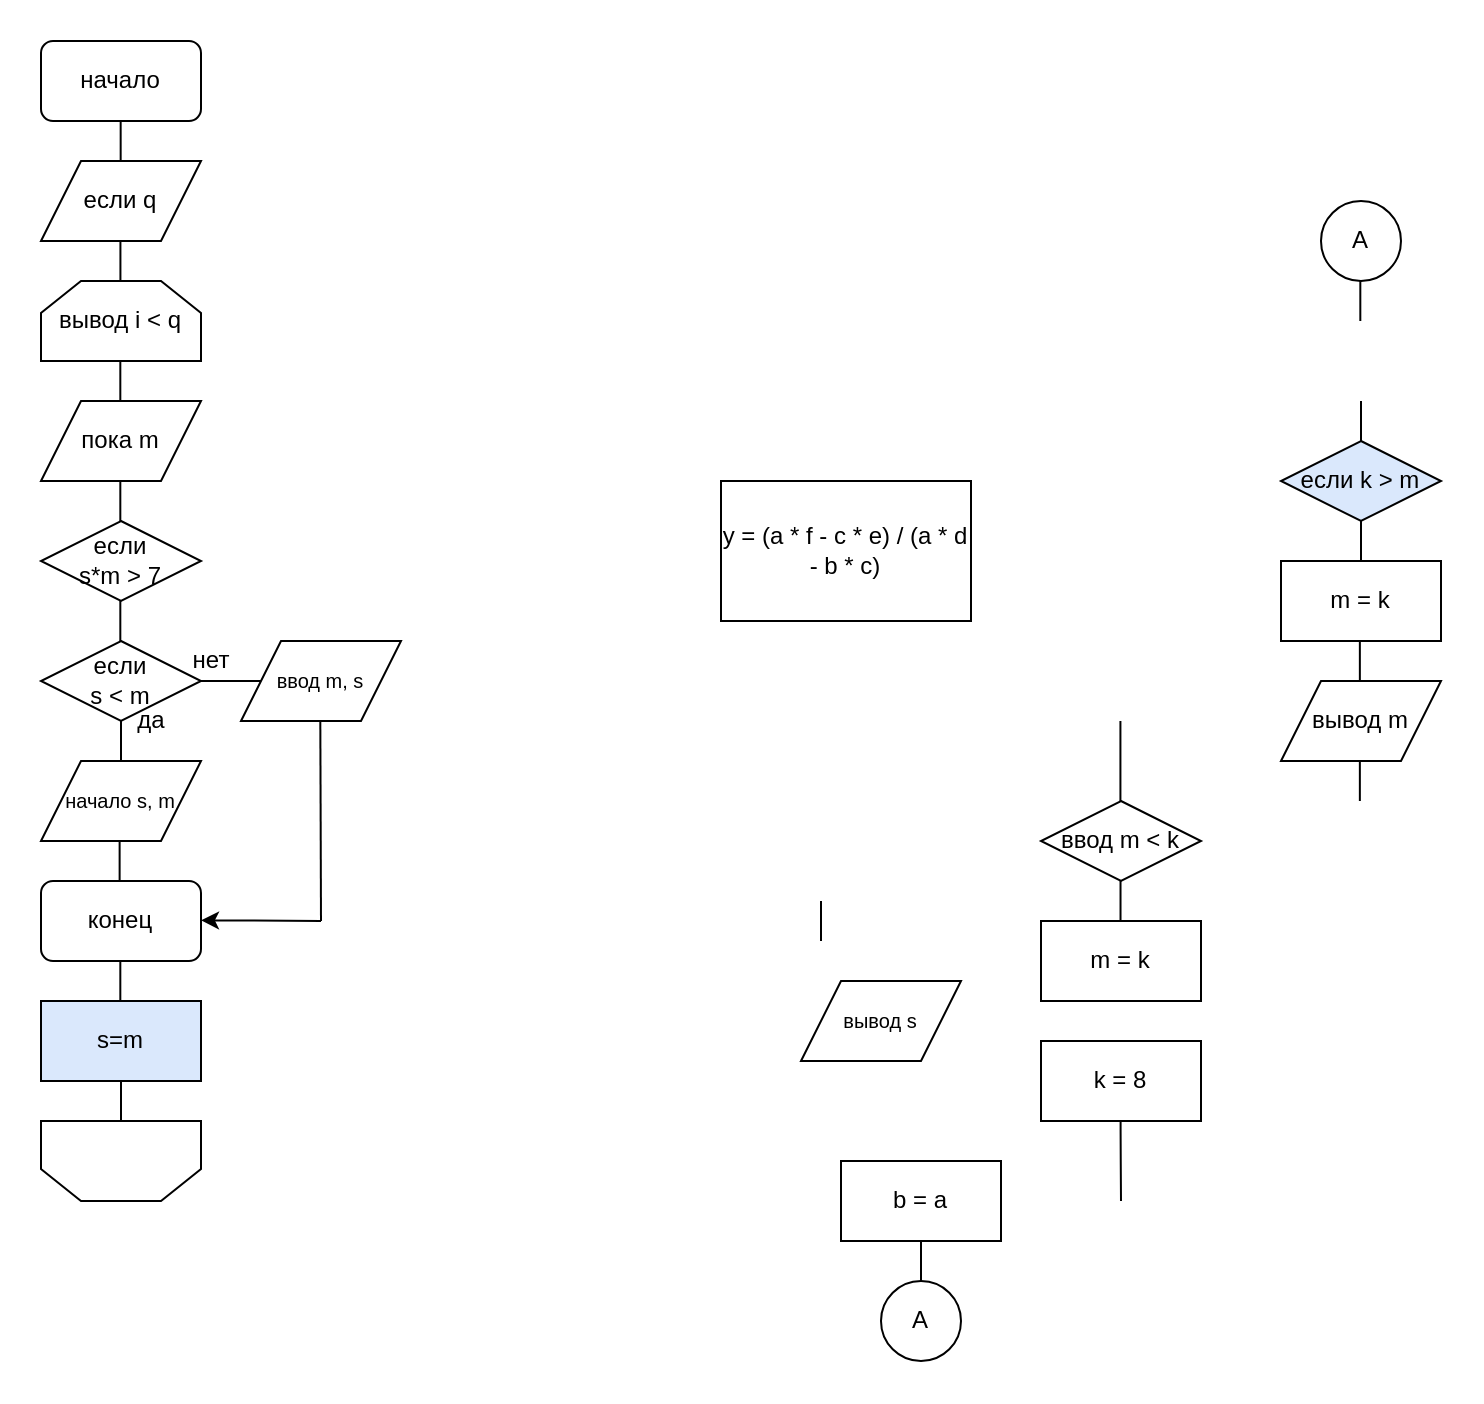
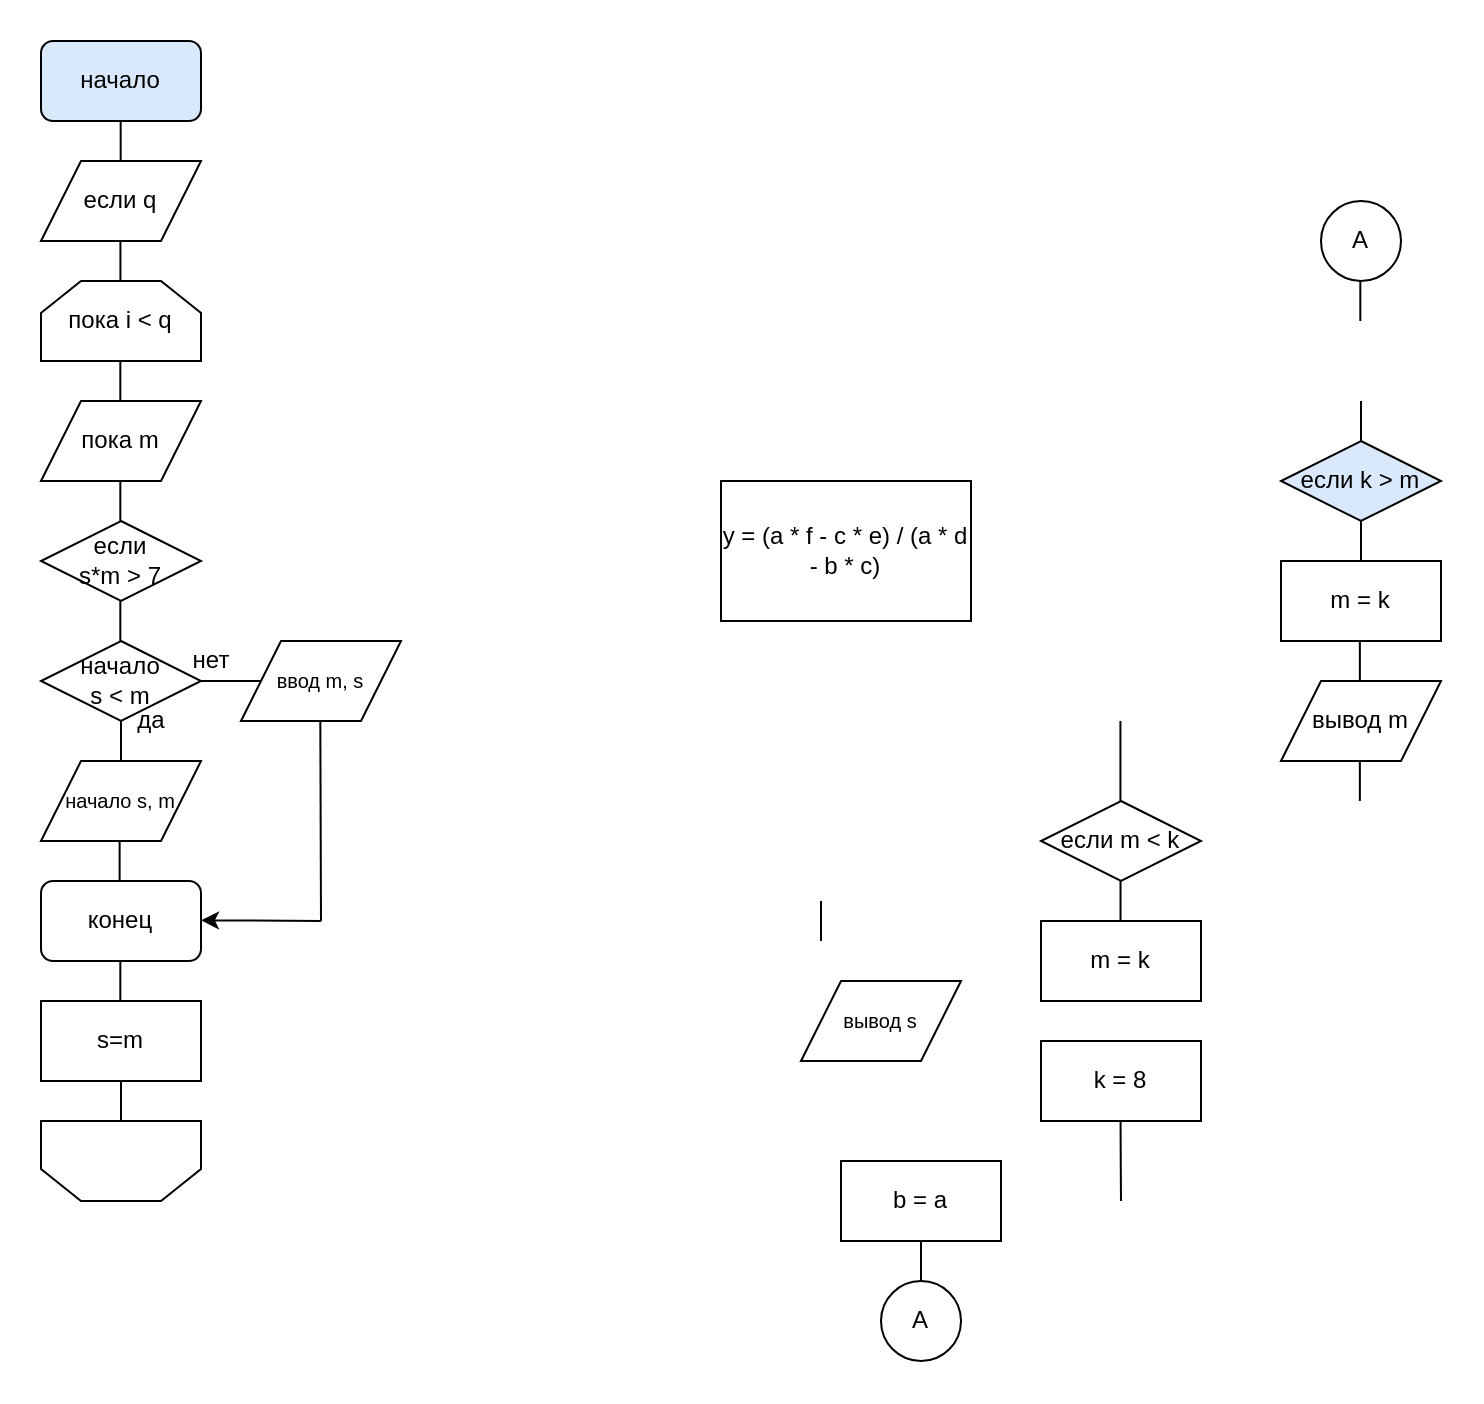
- <mxCell id="2" value="начало" style="rounded=1;whiteSpace=wrap;html=1;" parent="1" vertex="1"><mxGeometry x="20" y="20" width="80" height="40" as="geometry" /></mxCell>
+ <mxCell id="2" value="начало" style="rounded=1;whiteSpace=wrap;html=1;fillColor=#dae8fc;" parent="1" vertex="1"><mxGeometry x="20" y="20" width="80" height="40" as="geometry" /></mxCell>
- <mxCell id="8" value="вывод i &amp;lt; q" style="shape=loopLimit;whiteSpace=wrap;html=1;size=20;" parent="1" vertex="1"><mxGeometry x="20" y="140" width="80" height="40" as="geometry" /></mxCell>
+ <mxCell id="8" value="пока i &amp;lt; q" style="shape=loopLimit;whiteSpace=wrap;html=1;size=20;" parent="1" vertex="1"><mxGeometry x="20" y="140" width="80" height="40" as="geometry" /></mxCell>
- <mxCell id="45" value="если &lt;br&gt;s &amp;lt; m" style="rhombus;whiteSpace=wrap;html=1;" vertex="1" parent="1"><mxGeometry x="20" y="320" width="80" height="40" as="geometry" /></mxCell>
+ <mxCell id="45" value="начало &lt;br&gt;s &amp;lt; m" style="rhombus;whiteSpace=wrap;html=1;" vertex="1" parent="1"><mxGeometry x="20" y="320" width="80" height="40" as="geometry" /></mxCell>
- <mxCell id="17" value="ввод m &amp;lt; k" style="rhombus;whiteSpace=wrap;html=1;" parent="1" vertex="1"><mxGeometry x="520" y="400" width="80" height="40" as="geometry" /></mxCell>
+ <mxCell id="17" value="если m &amp;lt; k" style="rhombus;whiteSpace=wrap;html=1;" parent="1" vertex="1"><mxGeometry x="520" y="400" width="80" height="40" as="geometry" /></mxCell>
- <mxCell id="16" value="s=m" style="rounded=0;whiteSpace=wrap;html=1;fillColor=#dae8fc;" parent="1" vertex="1"><mxGeometry x="20" y="500" width="80" height="40" as="geometry" /></mxCell>
+ <mxCell id="16" value="s=m" style="rounded=0;whiteSpace=wrap;html=1;" parent="1" vertex="1"><mxGeometry x="20" y="500" width="80" height="40" as="geometry" /></mxCell>
